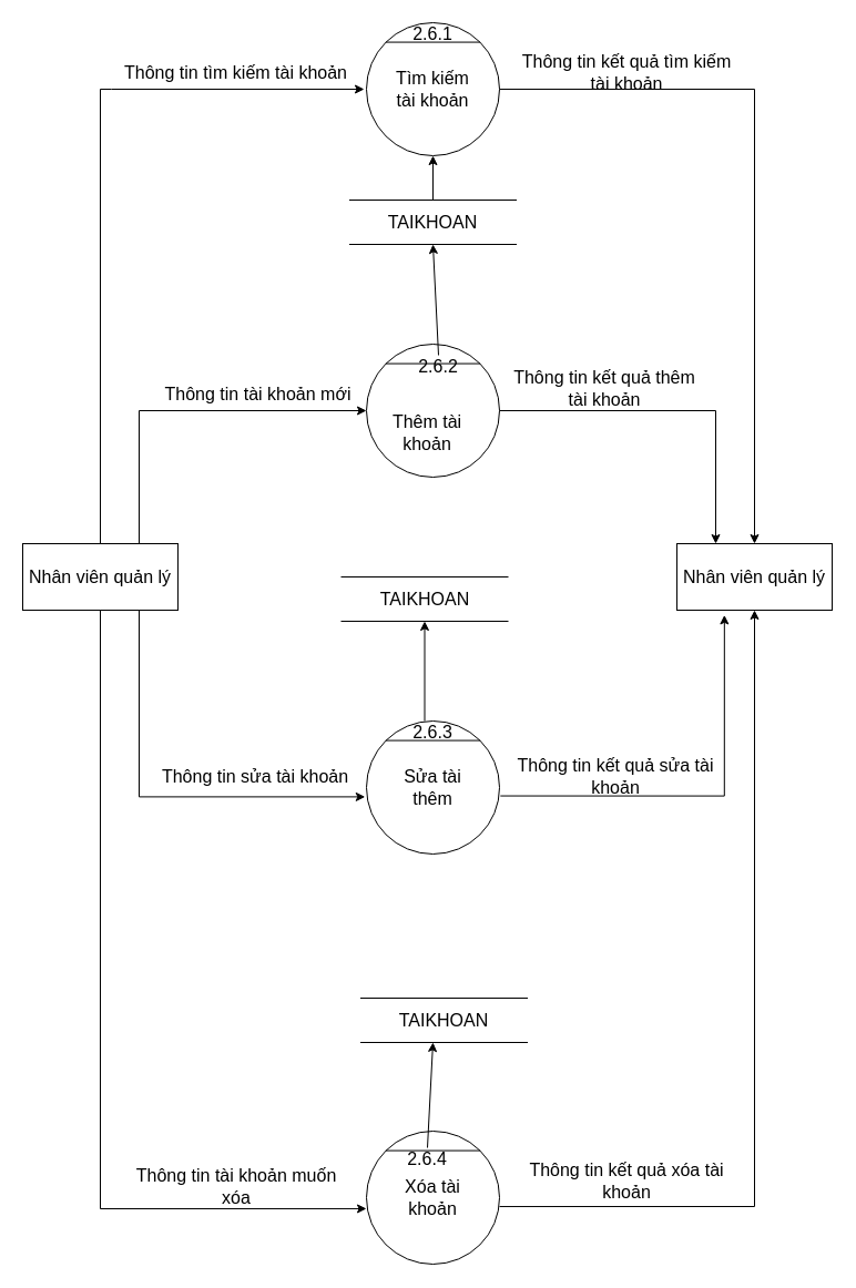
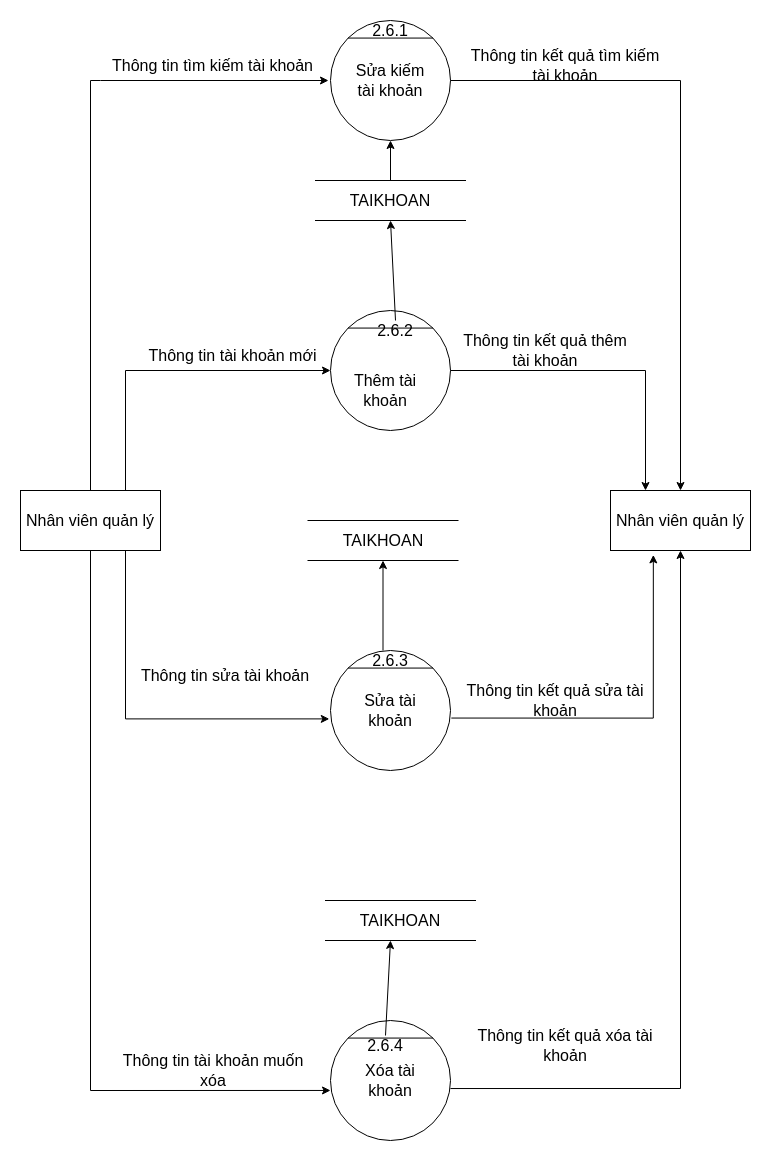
- <mxCell id="4" value="Tìm kiếm tài khoản" style="text;html=1;strokeColor=none;fillColor=none;align=center;verticalAlign=middle;whiteSpace=wrap;rounded=0;fontSize=16;" parent="1" vertex="1"><mxGeometry x="350" y="65" width="80" height="30" as="geometry" /></mxCell>
+ <mxCell id="4" value="Sửa kiếm tài khoản" style="text;html=1;strokeColor=none;fillColor=none;align=center;verticalAlign=middle;whiteSpace=wrap;rounded=0;fontSize=16;" parent="1" vertex="1"><mxGeometry x="350" y="65" width="80" height="30" as="geometry" /></mxCell>
- <mxCell id="29" value="Thông tin sửa tài khoản" style="text;html=1;strokeColor=none;fillColor=none;align=center;verticalAlign=middle;whiteSpace=wrap;rounded=0;fontSize=16;" parent="1" vertex="1"><mxGeometry x="135" y="685" width="190" height="30" as="geometry" /></mxCell>
+ <mxCell id="29" value="Thông tin sửa tài khoản" style="text;html=1;strokeColor=none;fillColor=none;align=center;verticalAlign=middle;whiteSpace=wrap;rounded=0;fontSize=16;" parent="1" vertex="1"><mxGeometry x="130" y="660" width="190" height="30" as="geometry" /></mxCell>
- <mxCell id="10" value="&lt;font style=&quot;font-size: 16px&quot;&gt;Sửa tài thêm&lt;/font&gt;" style="text;html=1;strokeColor=none;fillColor=none;align=center;verticalAlign=middle;whiteSpace=wrap;rounded=0;fontSize=16;" parent="1" vertex="1"><mxGeometry x="350" y="695" width="80" height="30" as="geometry" /></mxCell>
+ <mxCell id="10" value="&lt;font style=&quot;font-size: 16px&quot;&gt;Sửa tài khoản&lt;/font&gt;" style="text;html=1;strokeColor=none;fillColor=none;align=center;verticalAlign=middle;whiteSpace=wrap;rounded=0;fontSize=16;" parent="1" vertex="1"><mxGeometry x="350" y="695" width="80" height="30" as="geometry" /></mxCell>
- <mxCell id="42" value="Thông tin kết quả xóa tài khoản" style="text;html=1;strokeColor=none;fillColor=none;align=center;verticalAlign=middle;whiteSpace=wrap;rounded=0;fontSize=16;" parent="1" vertex="1"><mxGeometry x="475" y="1040" width="180" height="50" as="geometry" /></mxCell>
+ <mxCell id="42" value="Thông tin kết quả xóa tài khoản" style="text;html=1;strokeColor=none;fillColor=none;align=center;verticalAlign=middle;whiteSpace=wrap;rounded=0;fontSize=16;" parent="1" vertex="1"><mxGeometry x="475" y="1020" width="180" height="50" as="geometry" /></mxCell>
